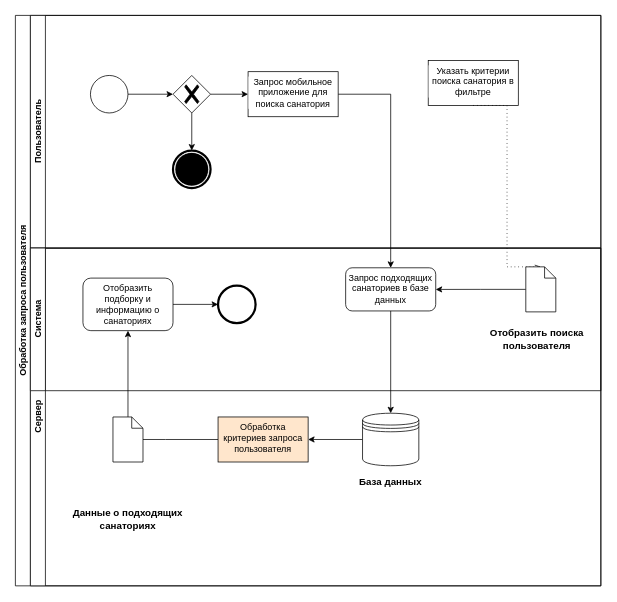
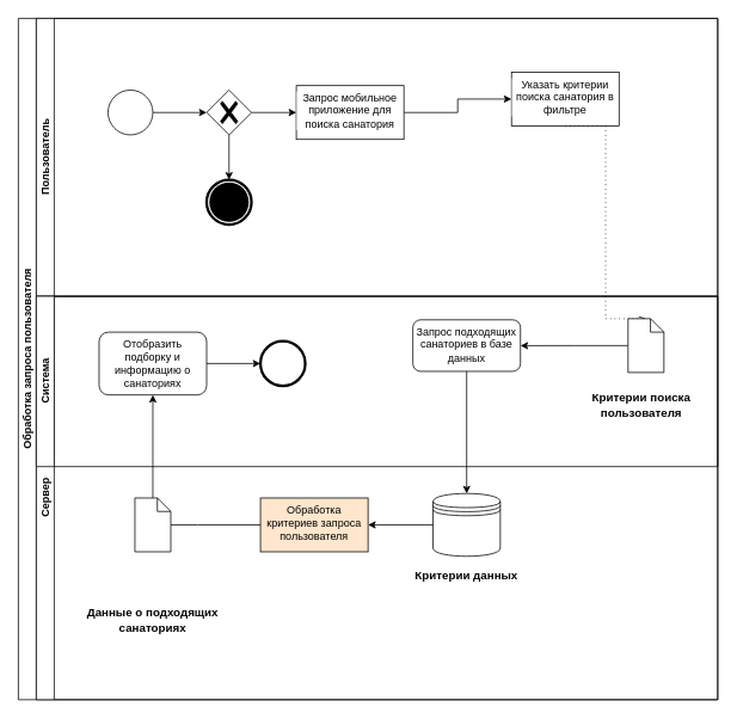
- <mxCell id="10" value="" style="edgeStyle=orthogonalEdgeStyle;rounded=0;orthogonalLoop=1;jettySize=auto;html=1;" edge="1" parent="3" source="11" target="19"><mxGeometry relative="1" as="geometry" /></mxCell>
+ <mxCell id="10" value="" style="edgeStyle=orthogonalEdgeStyle;rounded=0;orthogonalLoop=1;jettySize=auto;html=1;" edge="1" parent="3" source="11" target="12"><mxGeometry relative="1" as="geometry" /></mxCell>
- <mxCell id="18" value="&lt;font style=&quot;font-size: 13px;&quot;&gt;Отобразить поиска пользователя&lt;/font&gt;" style="text;strokeColor=none;fillColor=none;html=1;fontSize=15;fontStyle=1;verticalAlign=middle;align=center;whiteSpace=wrap;" vertex="1" parent="15"><mxGeometry x="600" y="80" width="150" height="80" as="geometry" /></mxCell>
+ <mxCell id="18" value="&lt;font style=&quot;font-size: 13px;&quot;&gt;Критерии поиска пользователя&lt;/font&gt;" style="text;strokeColor=none;fillColor=none;html=1;fontSize=15;fontStyle=1;verticalAlign=middle;align=center;whiteSpace=wrap;" vertex="1" parent="15"><mxGeometry x="600" y="80" width="150" height="80" as="geometry" /></mxCell>
- <mxCell id="26" value="&lt;font style=&quot;font-size: 13px;&quot;&gt;База данных&lt;/font&gt;" style="text;strokeColor=none;fillColor=none;html=1;fontSize=15;fontStyle=1;verticalAlign=middle;align=center;whiteSpace=wrap;" vertex="1" parent="14"><mxGeometry x="405" y="270" width="150" height="80" as="geometry" /></mxCell>
+ <mxCell id="26" value="&lt;font style=&quot;font-size: 13px;&quot;&gt;Критерии данных&lt;/font&gt;" style="text;strokeColor=none;fillColor=none;html=1;fontSize=15;fontStyle=1;verticalAlign=middle;align=center;whiteSpace=wrap;" vertex="1" parent="14"><mxGeometry x="405" y="270" width="150" height="80" as="geometry" /></mxCell>
